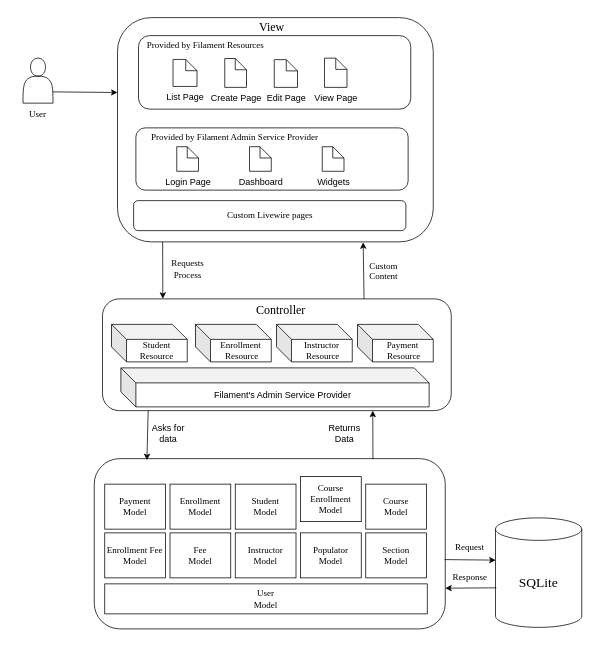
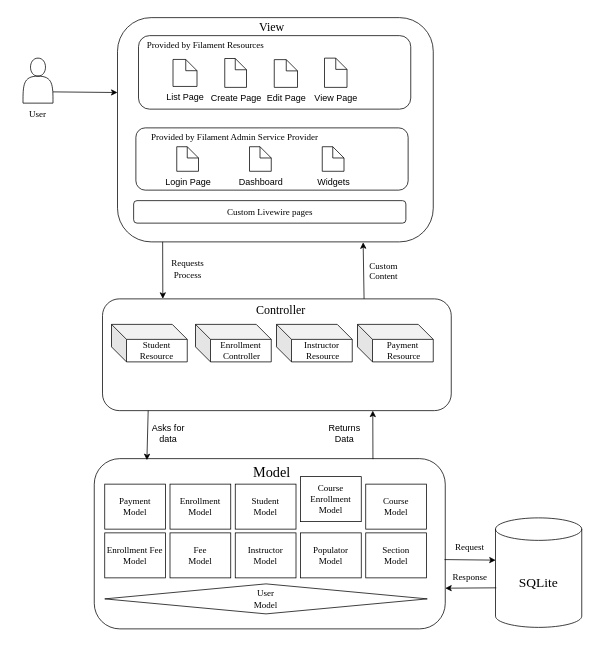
- <mxCell id="36" value="&lt;font face=&quot;Times New Roman&quot;&gt;Custom Livewire pages&lt;/font&gt;" style="rounded=1;whiteSpace=wrap;html=1;" vertex="1" parent="1"><mxGeometry x="177.5" y="267" width="363" height="40" as="geometry" /></mxCell>
+ <mxCell id="36" value="&lt;font face=&quot;Times New Roman&quot;&gt;Custom Livewire pages&lt;/font&gt;" style="rounded=1;whiteSpace=wrap;html=1;" vertex="1" parent="1"><mxGeometry x="177.5" y="267" width="363" height="30" as="geometry" /></mxCell>
- <mxCell id="6" value="&lt;div&gt;&lt;font face=&quot;Times New Roman&quot;&gt;Enrollment&lt;br&gt;&lt;/font&gt;&lt;/div&gt;&lt;div&gt;&lt;font face=&quot;Times New Roman&quot;&gt;&amp;nbsp;Resource&lt;/font&gt;&lt;/div&gt;" style="shape=cube;whiteSpace=wrap;html=1;boundedLbl=1;backgroundOutline=1;darkOpacity=0.05;darkOpacity2=0.1;" vertex="1" parent="1"><mxGeometry x="260" y="432" width="101" height="50" as="geometry" /></mxCell>
+ <mxCell id="6" value="&lt;div&gt;&lt;font face=&quot;Times New Roman&quot;&gt;Enrollment&lt;br&gt;&lt;/font&gt;&lt;/div&gt;&lt;div&gt;&lt;font face=&quot;Times New Roman&quot;&gt;&amp;nbsp;Controller&lt;/font&gt;&lt;/div&gt;" style="shape=cube;whiteSpace=wrap;html=1;boundedLbl=1;backgroundOutline=1;darkOpacity=0.05;darkOpacity2=0.1;" vertex="1" parent="1"><mxGeometry x="260" y="432" width="101" height="50" as="geometry" /></mxCell>
- <mxCell id="30" value="&lt;div&gt;Filament's Admin Service Provider&lt;br&gt;&lt;/div&gt;" style="shape=cube;whiteSpace=wrap;html=1;boundedLbl=1;backgroundOutline=1;darkOpacity=0.05;darkOpacity2=0.1;" vertex="1" parent="1"><mxGeometry x="160.5" y="490" width="411" height="52" as="geometry" /></mxCell>
+ <mxCell id="24" value="&lt;font style=&quot;font-size: 19px;&quot; face=&quot;Times New Roman&quot;&gt;Model&lt;/font&gt;" style="text;html=1;align=center;verticalAlign=middle;whiteSpace=wrap;rounded=0;" vertex="1" parent="1"><mxGeometry x="332" y="615" width="60" height="30" as="geometry" /></mxCell>
- <mxCell id="23" value="&lt;div&gt;User&lt;br&gt;&lt;/div&gt;&lt;div&gt;Model&lt;br&gt;&lt;/div&gt;" style="rounded=0;whiteSpace=wrap;html=1;fontFamily=Times New Roman;" vertex="1" parent="1"><mxGeometry x="139" y="778" width="430" height="40" as="geometry" /></mxCell>
+ <mxCell id="23" value="&lt;div&gt;User&lt;br&gt;&lt;/div&gt;&lt;div&gt;Model&lt;br&gt;&lt;/div&gt;" style="rhombus;whiteSpace=wrap;html=1;fontFamily=Times New Roman;" vertex="1" parent="1"><mxGeometry x="139" y="778" width="430" height="40" as="geometry" /></mxCell>
